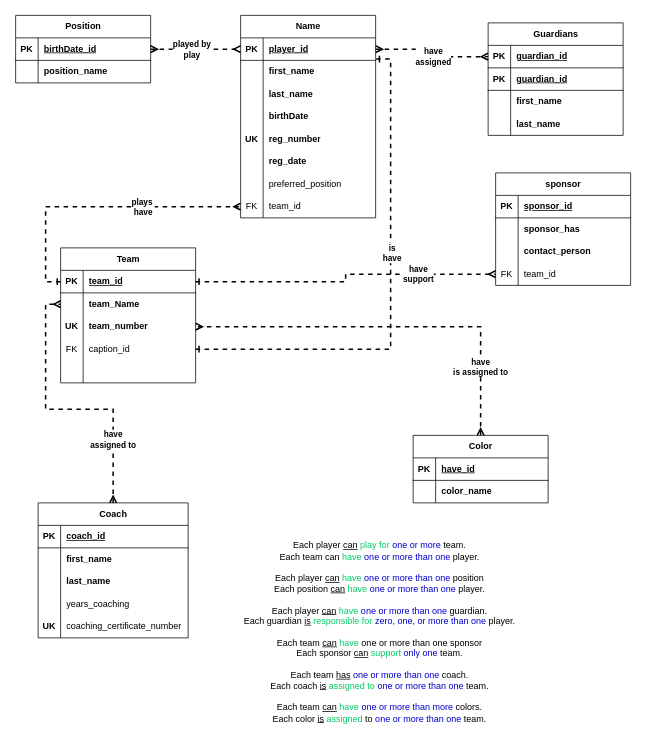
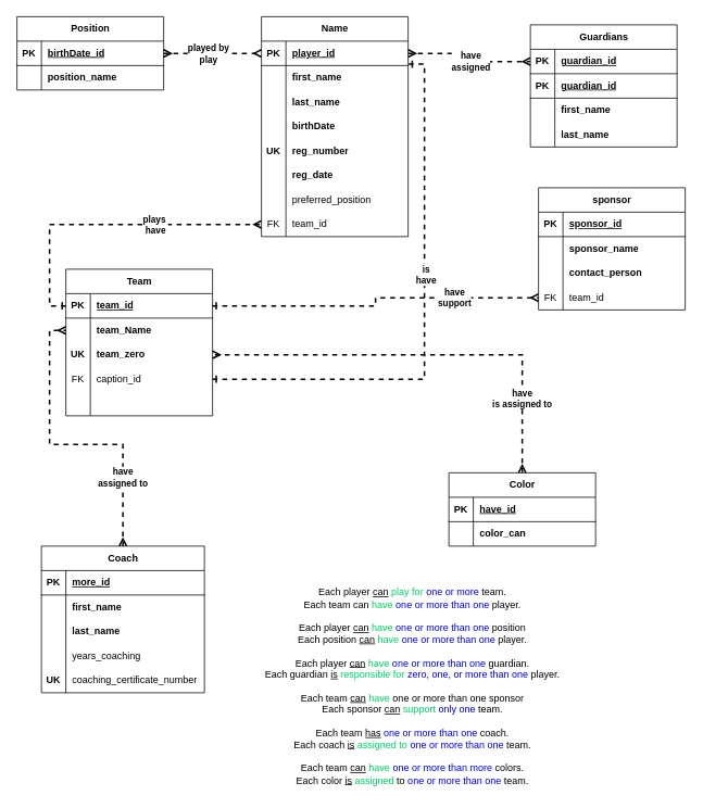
- <mxCell id="51" value="&lt;b&gt;sponsor_has&lt;/b&gt;" style="shape=partialRectangle;connectable=0;fillColor=none;top=0;left=0;bottom=0;right=0;align=left;spacingLeft=6;overflow=hidden;whiteSpace=wrap;html=1;" parent="49" vertex="1"><mxGeometry x="30" width="150" height="30" as="geometry"><mxRectangle width="150" height="30" as="alternateBounds" /></mxGeometry></mxCell>
+ <mxCell id="51" value="&lt;b&gt;sponsor_name&lt;/b&gt;" style="shape=partialRectangle;connectable=0;fillColor=none;top=0;left=0;bottom=0;right=0;align=left;spacingLeft=6;overflow=hidden;whiteSpace=wrap;html=1;" parent="49" vertex="1"><mxGeometry x="30" width="150" height="30" as="geometry"><mxRectangle width="150" height="30" as="alternateBounds" /></mxGeometry></mxCell>
- <mxCell id="38" value="&lt;b&gt;team_number&lt;/b&gt;" style="shape=partialRectangle;connectable=0;fillColor=none;top=0;left=0;bottom=0;right=0;align=left;spacingLeft=6;overflow=hidden;whiteSpace=wrap;html=1;" parent="36" vertex="1"><mxGeometry x="30" width="150" height="30" as="geometry"><mxRectangle width="150" height="30" as="alternateBounds" /></mxGeometry></mxCell>
+ <mxCell id="38" value="&lt;b&gt;team_zero&lt;/b&gt;" style="shape=partialRectangle;connectable=0;fillColor=none;top=0;left=0;bottom=0;right=0;align=left;spacingLeft=6;overflow=hidden;whiteSpace=wrap;html=1;" parent="36" vertex="1"><mxGeometry x="30" width="150" height="30" as="geometry"><mxRectangle width="150" height="30" as="alternateBounds" /></mxGeometry></mxCell>
- <mxCell id="93" value="&lt;b&gt;color_name&lt;/b&gt;" style="shape=partialRectangle;connectable=0;fillColor=none;top=0;left=0;bottom=0;right=0;align=left;spacingLeft=6;overflow=hidden;whiteSpace=wrap;html=1;" parent="91" vertex="1"><mxGeometry x="30" width="150" height="30" as="geometry"><mxRectangle width="150" height="30" as="alternateBounds" /></mxGeometry></mxCell>
+ <mxCell id="93" value="&lt;b&gt;color_can&lt;/b&gt;" style="shape=partialRectangle;connectable=0;fillColor=none;top=0;left=0;bottom=0;right=0;align=left;spacingLeft=6;overflow=hidden;whiteSpace=wrap;html=1;" parent="91" vertex="1"><mxGeometry x="30" width="150" height="30" as="geometry"><mxRectangle width="150" height="30" as="alternateBounds" /></mxGeometry></mxCell>
- <mxCell id="72" value="coach_id" style="shape=partialRectangle;connectable=0;fillColor=none;top=0;left=0;bottom=0;right=0;align=left;spacingLeft=6;fontStyle=5;overflow=hidden;whiteSpace=wrap;html=1;" parent="70" vertex="1"><mxGeometry x="30" width="170" height="30" as="geometry"><mxRectangle width="170" height="30" as="alternateBounds" /></mxGeometry></mxCell>
+ <mxCell id="72" value="more_id" style="shape=partialRectangle;connectable=0;fillColor=none;top=0;left=0;bottom=0;right=0;align=left;spacingLeft=6;fontStyle=5;overflow=hidden;whiteSpace=wrap;html=1;" parent="70" vertex="1"><mxGeometry x="30" width="170" height="30" as="geometry"><mxRectangle width="170" height="30" as="alternateBounds" /></mxGeometry></mxCell>
